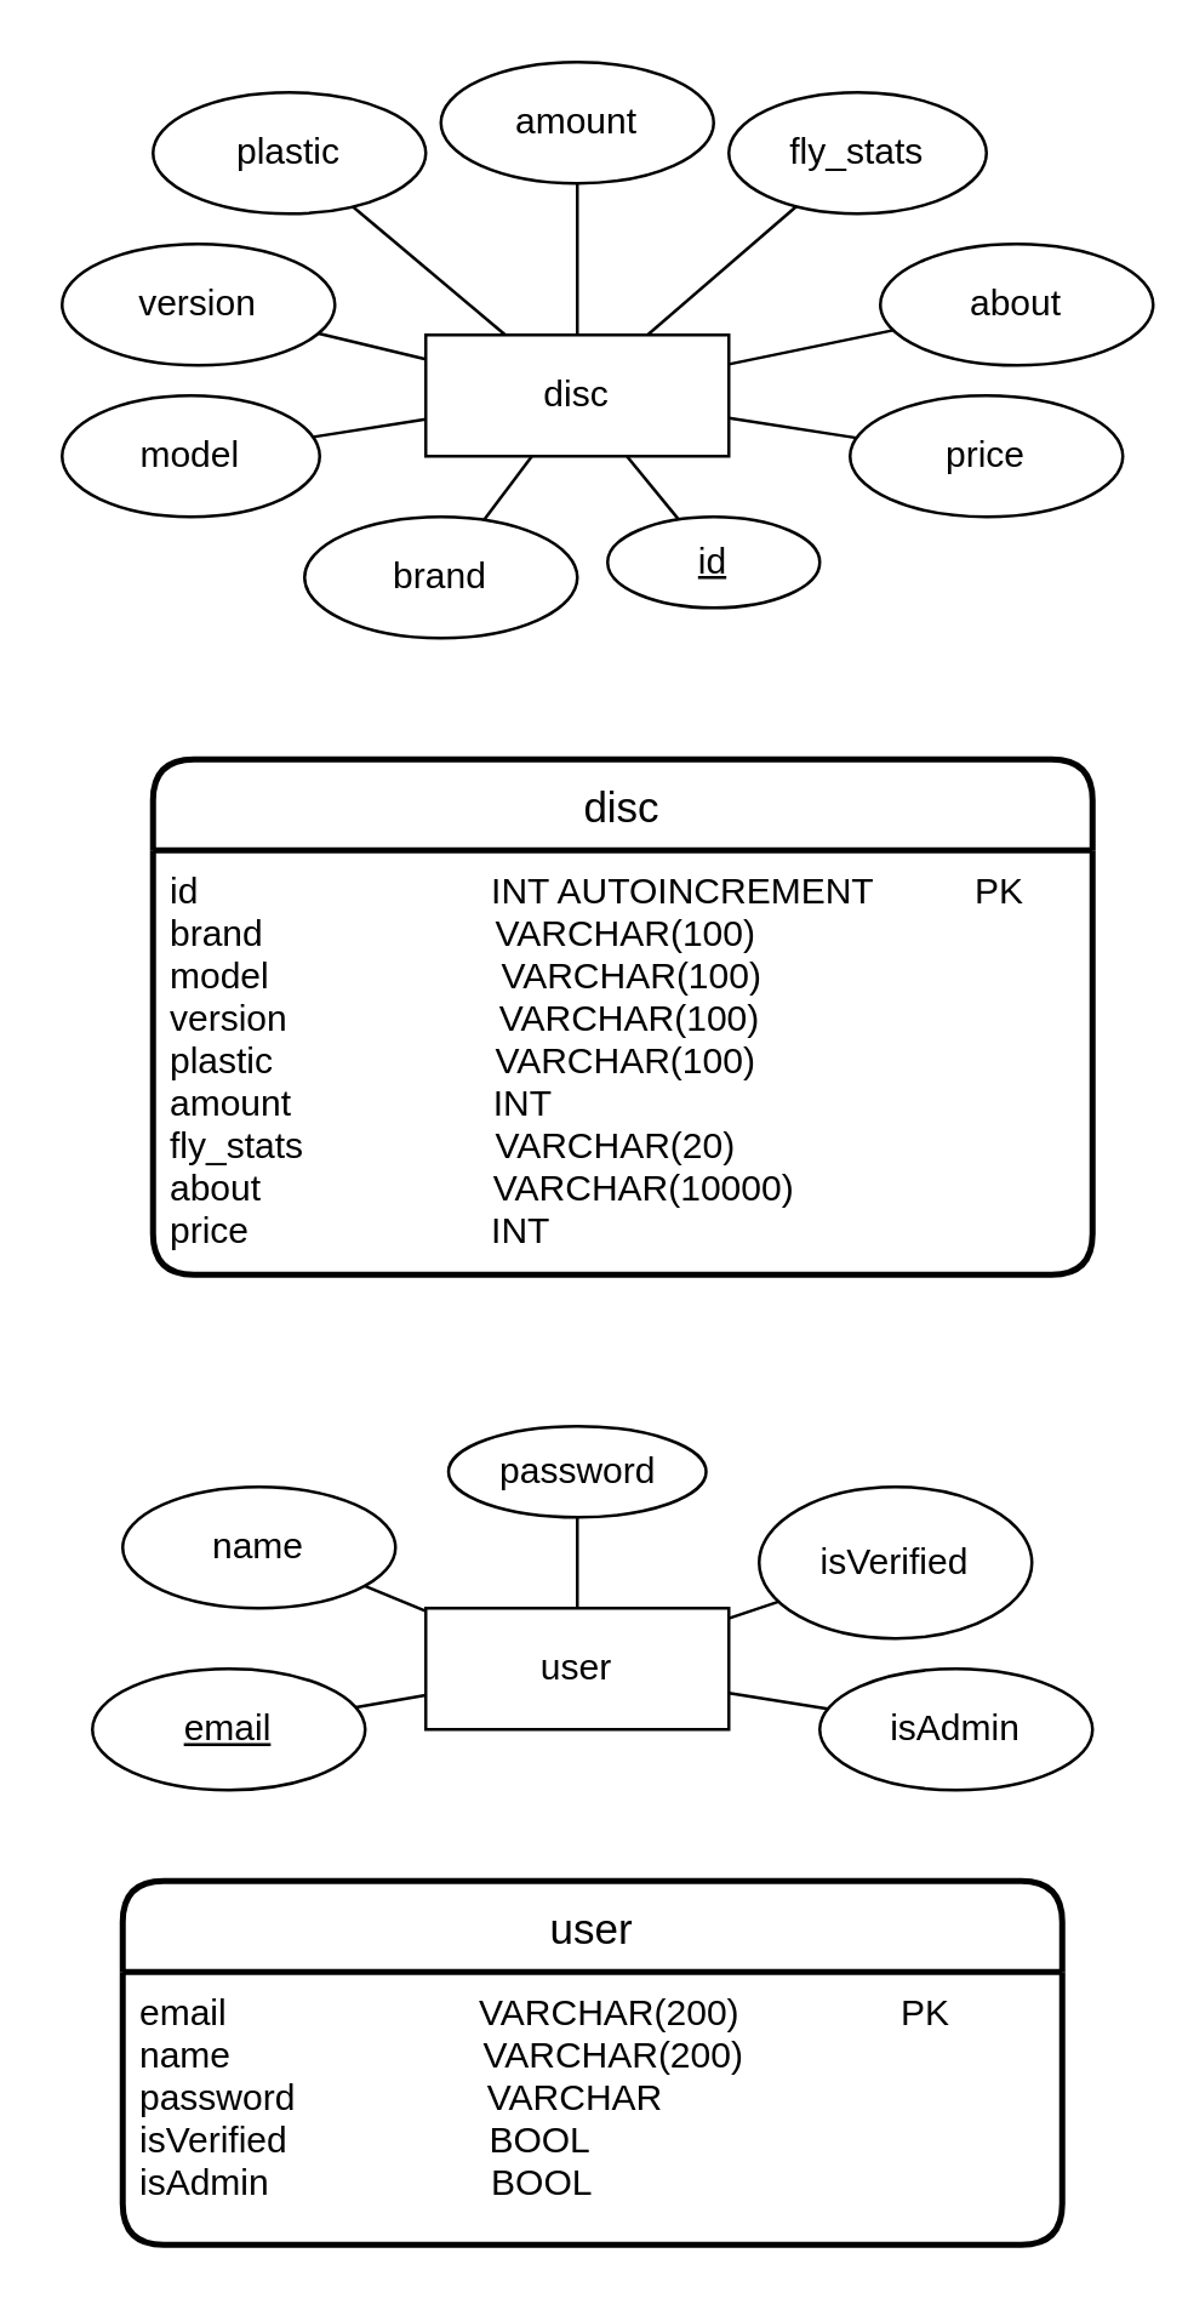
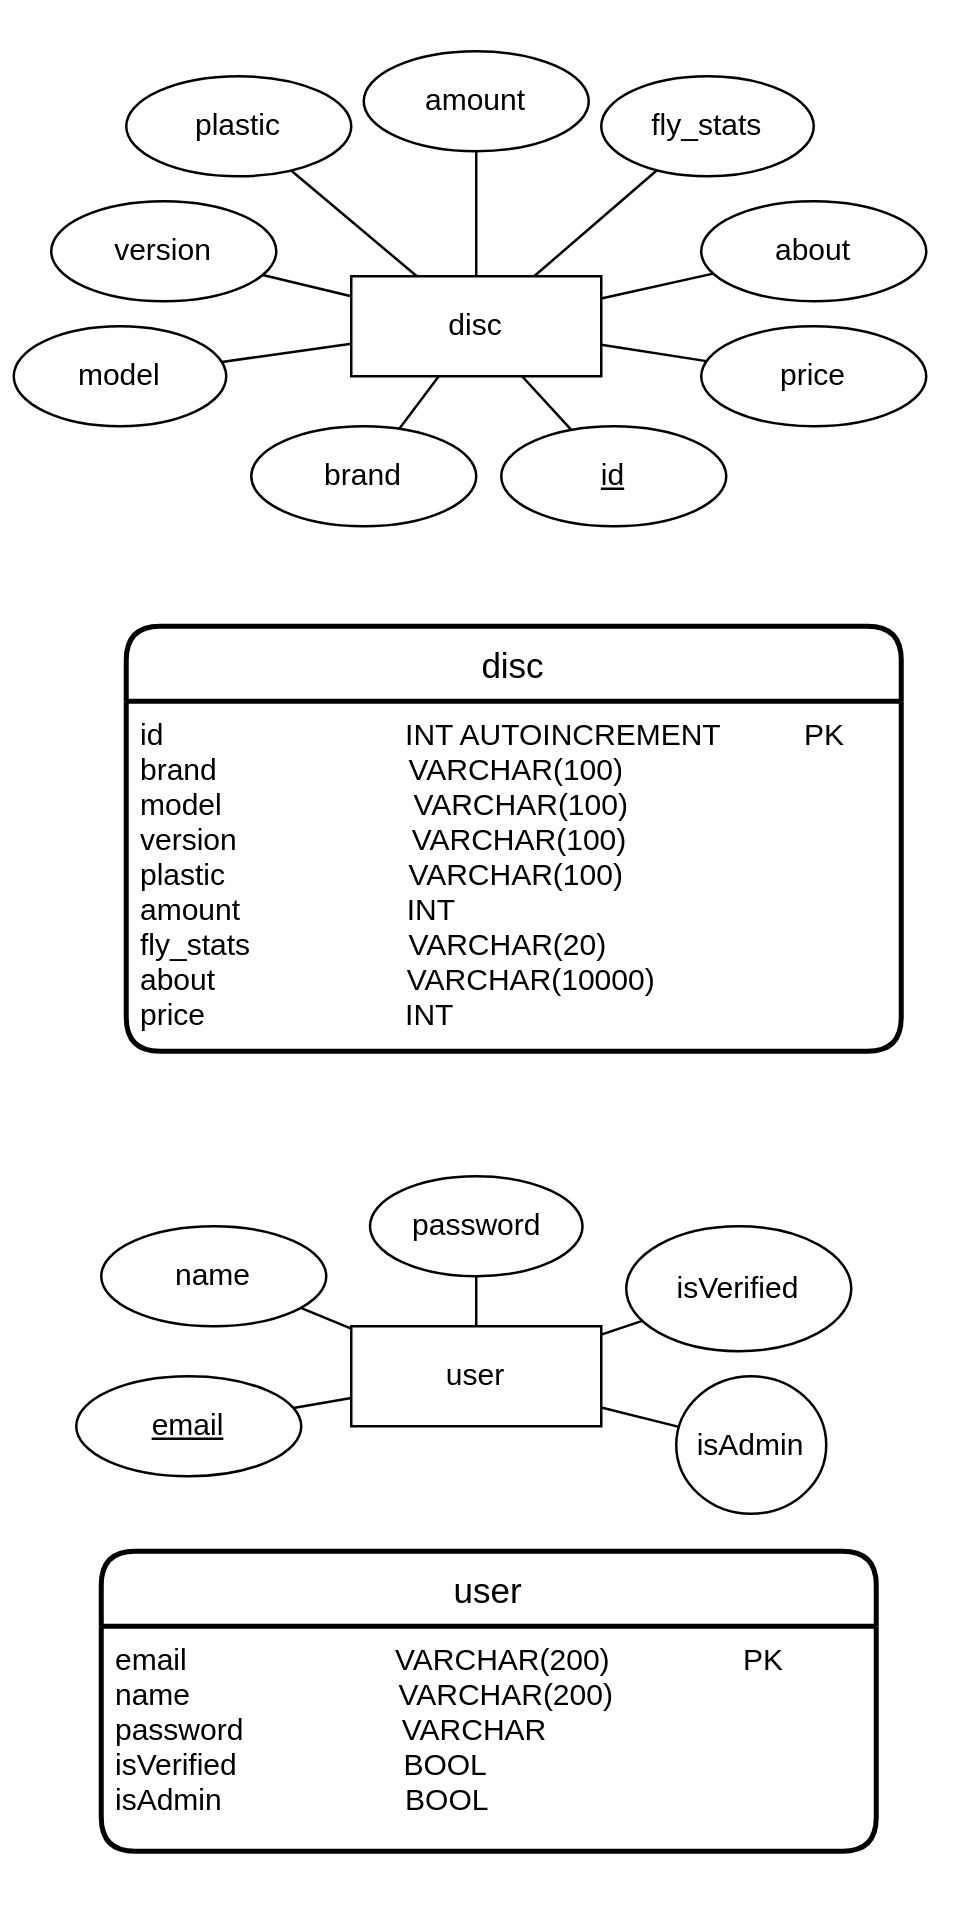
- <mxCell id="18" value="about" style="ellipse;whiteSpace=wrap;html=1;align=center;" parent="1" vertex="1"><mxGeometry x="290" y="80" width="90" height="40" as="geometry" /></mxCell>
+ <mxCell id="18" value="about" style="ellipse;whiteSpace=wrap;html=1;align=center;" parent="1" vertex="1"><mxGeometry x="280" y="80" width="90" height="40" as="geometry" /></mxCell>
- <mxCell id="3" value="model" style="ellipse;whiteSpace=wrap;html=1;align=center;" parent="1" vertex="1"><mxGeometry x="20" y="130" width="85" height="40" as="geometry" /></mxCell>
+ <mxCell id="3" value="model" style="ellipse;whiteSpace=wrap;html=1;align=center;" parent="1" vertex="1"><mxGeometry x="5" y="130" width="85" height="40" as="geometry" /></mxCell>
- <mxCell id="6" value="id" style="ellipse;whiteSpace=wrap;html=1;align=center;fontStyle=4;" parent="1" vertex="1"><mxGeometry x="200" y="170" width="70" height="30" as="geometry" /></mxCell>
+ <mxCell id="6" value="id" style="ellipse;whiteSpace=wrap;html=1;align=center;fontStyle=4;" parent="1" vertex="1"><mxGeometry x="200" y="170" width="90" height="40" as="geometry" /></mxCell>
- <mxCell id="26" value="password" style="ellipse;whiteSpace=wrap;html=1;align=center;" parent="1" vertex="1"><mxGeometry x="147.5" y="470" width="85" height="30" as="geometry" /></mxCell>
+ <mxCell id="26" value="password" style="ellipse;whiteSpace=wrap;html=1;align=center;" parent="1" vertex="1"><mxGeometry x="147.5" y="470" width="85" height="40" as="geometry" /></mxCell>
- <mxCell id="30" value="isAdmin" style="ellipse;whiteSpace=wrap;html=1;align=center;" parent="1" vertex="1"><mxGeometry x="270" y="550" width="90" height="40" as="geometry" /></mxCell>
+ <mxCell id="30" value="isAdmin" style="ellipse;whiteSpace=wrap;html=1;align=center;" parent="1" vertex="1"><mxGeometry x="270" y="550" width="60" height="55" as="geometry" /></mxCell>
